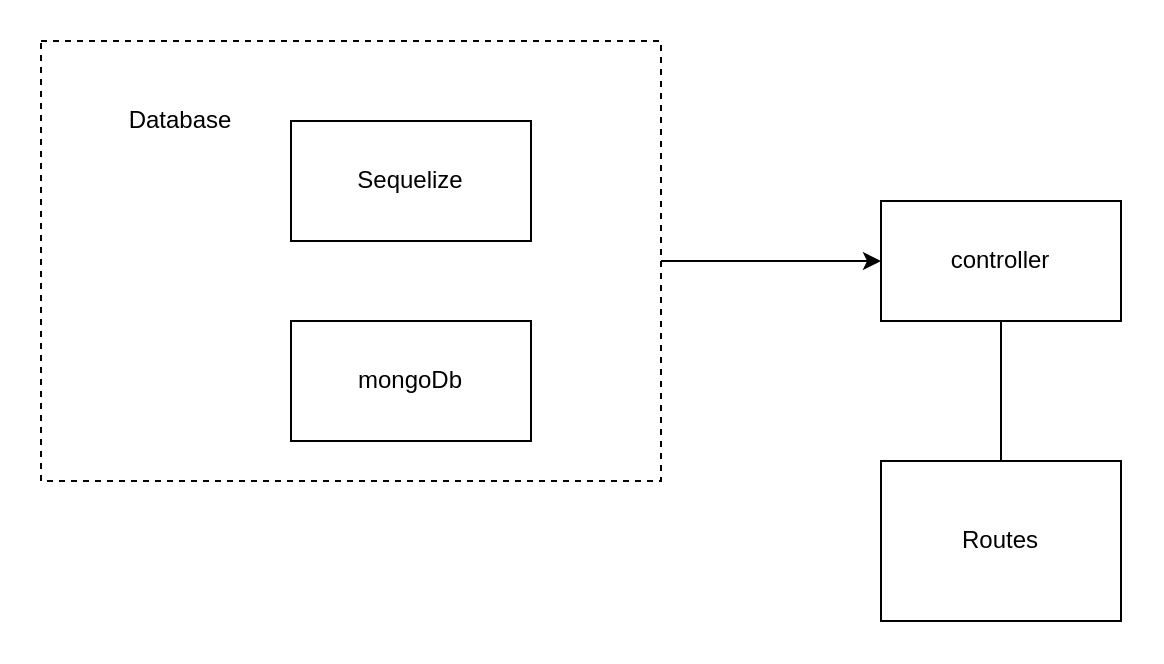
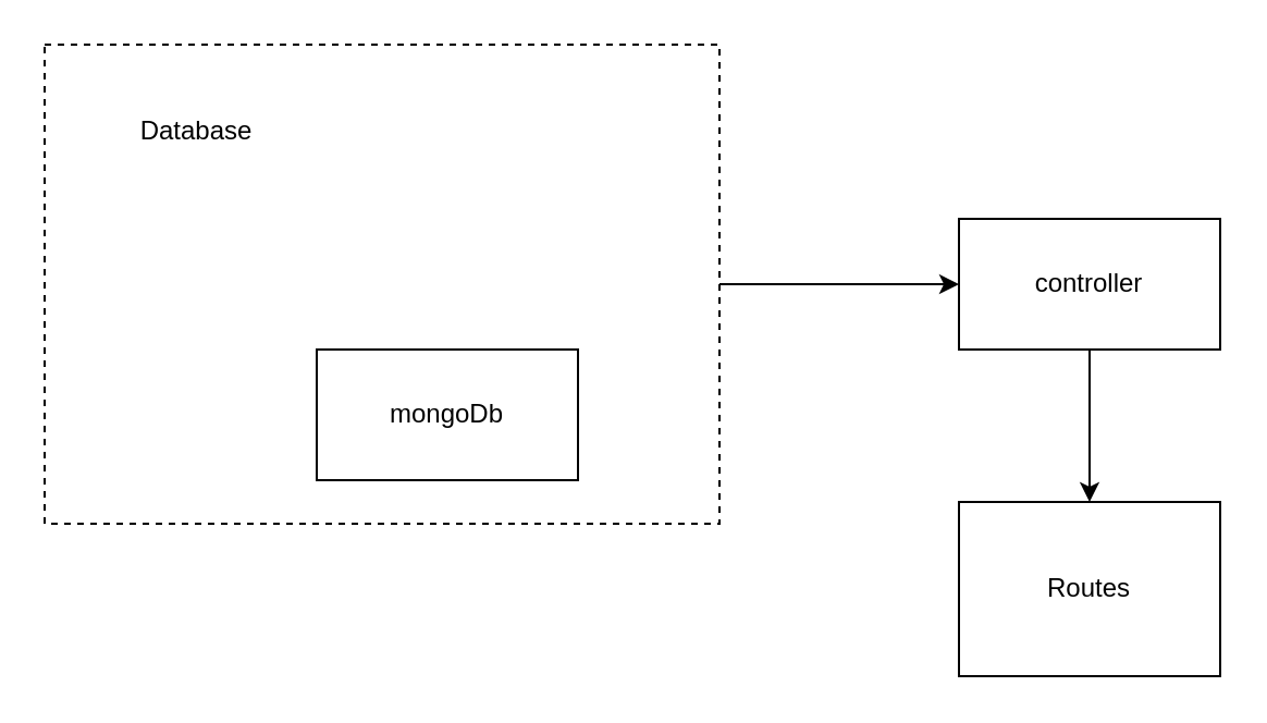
- <mxCell id="9" value="Sequelize" style="rounded=0;whiteSpace=wrap;html=1;" vertex="1" parent="1"><mxGeometry x="145" y="60" width="120" height="60" as="geometry" /></mxCell>
- <mxCell id="4" value="" style="edgeStyle=orthogonalEdgeStyle;rounded=0;orthogonalLoop=1;jettySize=auto;html=1;endArrow=none;" edge="1" parent="1" source="5" target="6"><mxGeometry relative="1" as="geometry" /></mxCell>
+ <mxCell id="4" value="" style="edgeStyle=orthogonalEdgeStyle;rounded=0;orthogonalLoop=1;jettySize=auto;html=1;" edge="1" parent="1" source="5" target="6"><mxGeometry relative="1" as="geometry" /></mxCell>
